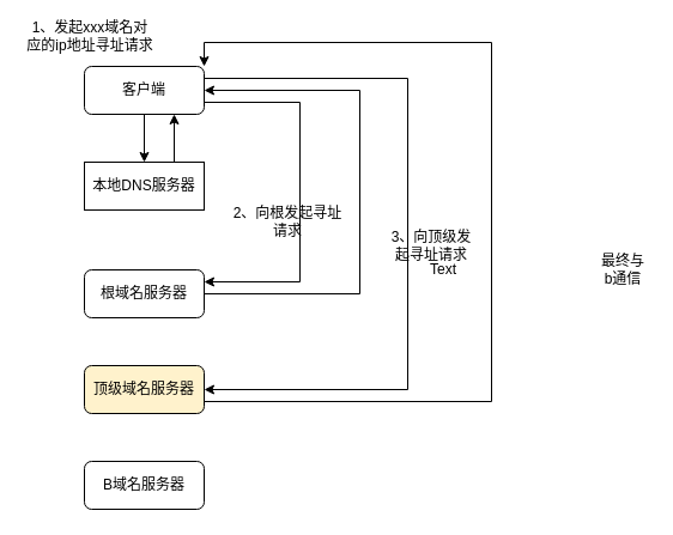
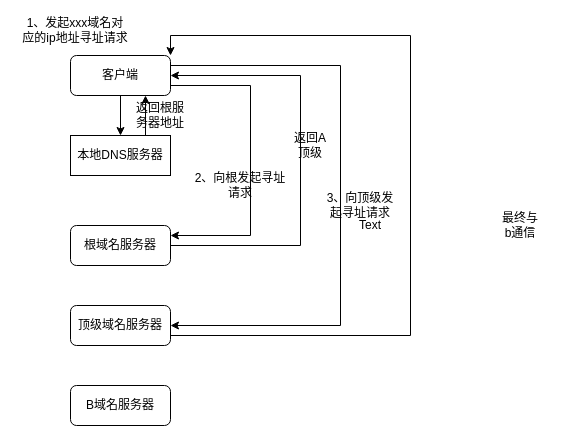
+ <mxCell id="14" value="返回根服务器地址" style="text;html=1;strokeColor=none;fillColor=none;align=center;verticalAlign=middle;whiteSpace=wrap;rounded=0;" vertex="1" parent="1"><mxGeometry x="130" y="105" width="60" height="20" as="geometry" /></mxCell>
+ <mxCell id="16" value="返回A顶级" style="text;html=1;strokeColor=none;fillColor=none;align=center;verticalAlign=middle;whiteSpace=wrap;rounded=0;" vertex="1" parent="1"><mxGeometry x="290" y="135" width="40" height="20" as="geometry" /></mxCell>
- <mxCell id="11" value="顶级域名服务器" style="rounded=1;whiteSpace=wrap;html=1;fillColor=#fff2cc;" parent="1" vertex="1"><mxGeometry x="70" y="305" width="100" height="40" as="geometry" /></mxCell>
+ <mxCell id="11" value="顶级域名服务器" style="rounded=1;whiteSpace=wrap;html=1;" parent="1" vertex="1"><mxGeometry x="70" y="305" width="100" height="40" as="geometry" /></mxCell>
